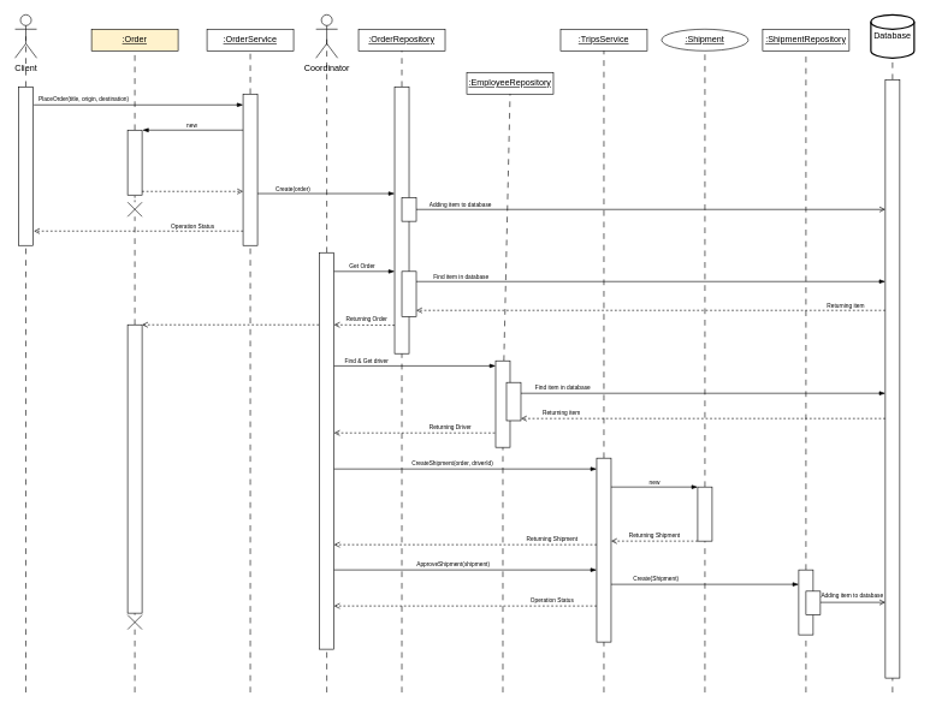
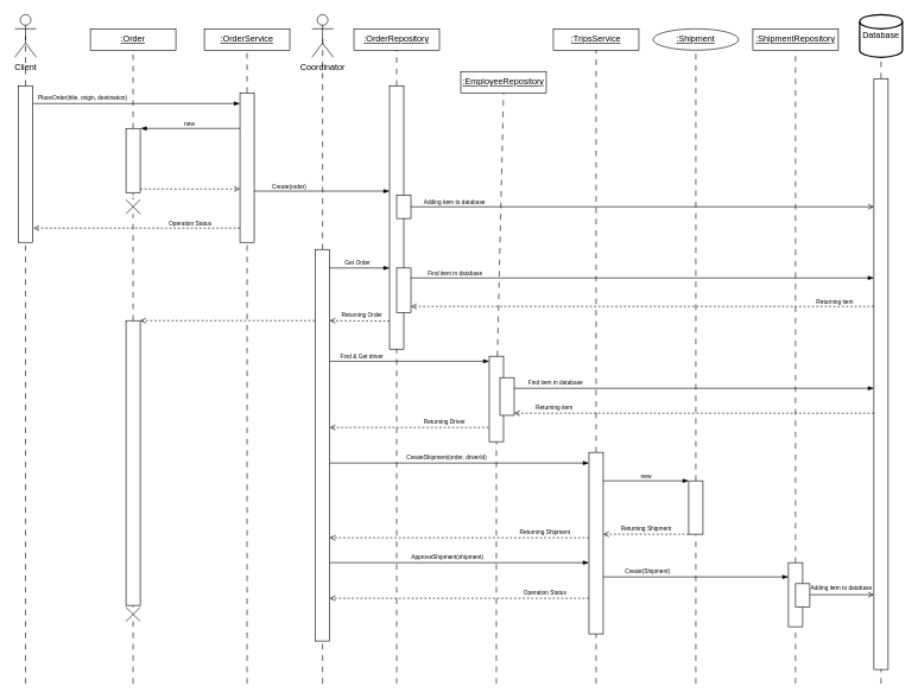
- <mxCell id="7" value="&lt;u&gt;:Order&lt;/u&gt;" style="rounded=0;whiteSpace=wrap;html=1;fillColor=#fff2cc;" parent="1" vertex="1"><mxGeometry x="126" y="40" width="120" height="30" as="geometry" /></mxCell>
+ <mxCell id="7" value="&lt;u&gt;:Order&lt;/u&gt;" style="rounded=0;whiteSpace=wrap;html=1;" parent="1" vertex="1"><mxGeometry x="126" y="40" width="120" height="30" as="geometry" /></mxCell>
